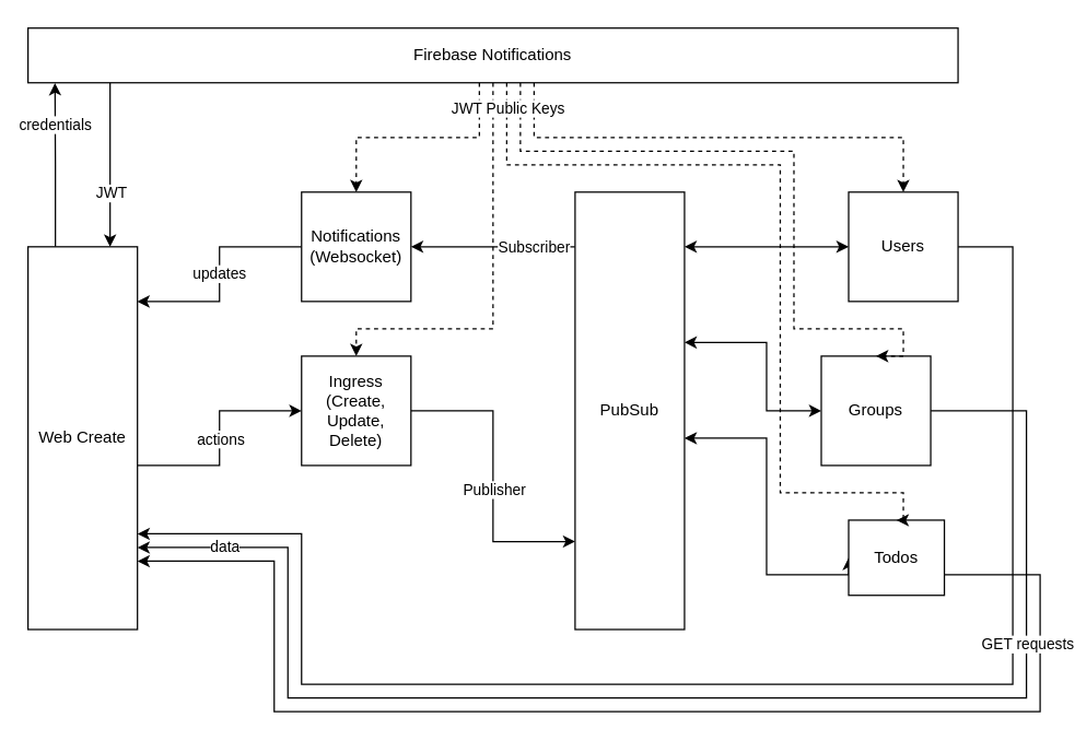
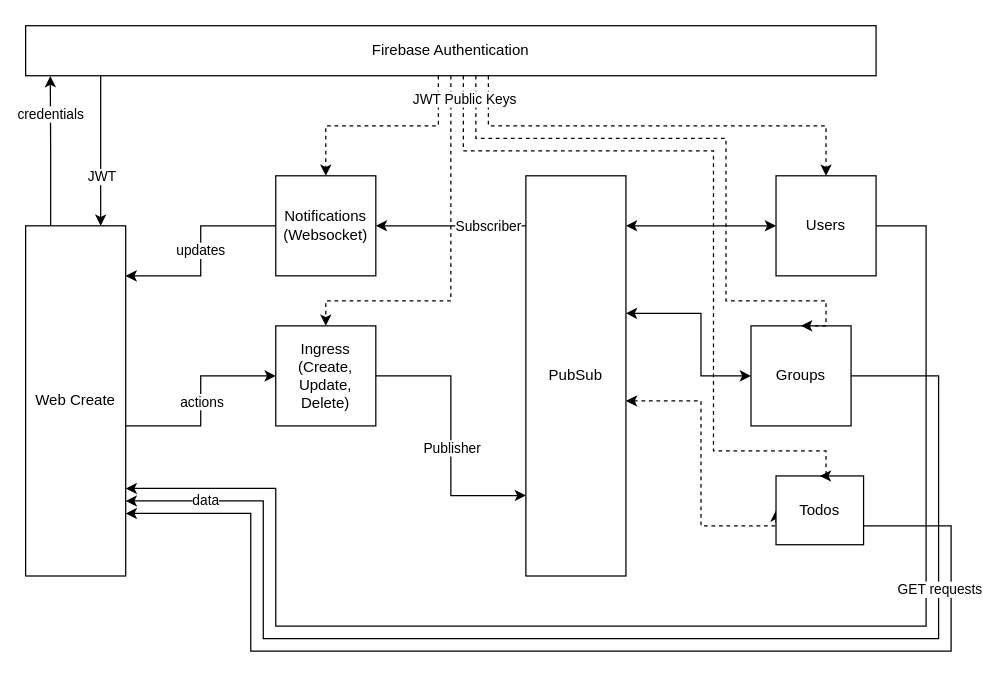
- <mxCell id="35" value="Firebase Notifications" style="rounded=0;whiteSpace=wrap;html=1;" parent="1" vertex="1"><mxGeometry x="20" y="20" width="680" height="40" as="geometry" /></mxCell>
+ <mxCell id="35" value="Firebase Authentication" style="rounded=0;whiteSpace=wrap;html=1;" parent="1" vertex="1"><mxGeometry x="20" y="20" width="680" height="40" as="geometry" /></mxCell>
- <mxCell id="18" style="edgeStyle=orthogonalEdgeStyle;rounded=0;orthogonalLoop=1;jettySize=auto;html=1;entryX=0;entryY=0.5;entryDx=0;entryDy=0;startArrow=classic;startFill=1;" parent="1" source="19" target="26" edge="1"><mxGeometry relative="1" as="geometry"><Array as="points"><mxPoint x="560" y="320" /><mxPoint x="560" y="420" /></Array></mxGeometry></mxCell>
+ <mxCell id="18" style="edgeStyle=orthogonalEdgeStyle;rounded=0;orthogonalLoop=1;jettySize=auto;html=1;entryX=0;entryY=0.5;entryDx=0;entryDy=0;startArrow=classic;startFill=1;dashed=1;" parent="1" source="19" target="26" edge="1"><mxGeometry relative="1" as="geometry"><Array as="points"><mxPoint x="560" y="320" /><mxPoint x="560" y="420" /></Array></mxGeometry></mxCell>
